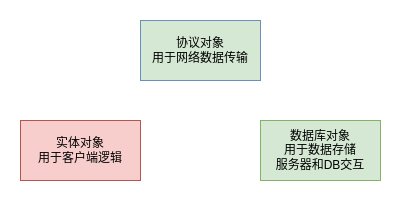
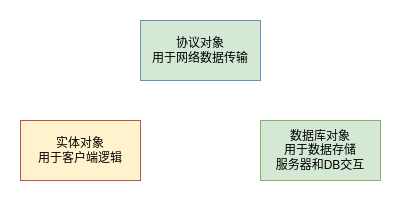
- <mxCell id="3" value="实体对象&lt;div&gt;用于客户端逻辑&lt;/div&gt;" style="rounded=0;whiteSpace=wrap;html=1;fillColor=#f8cecc;strokeColor=#b85450;" vertex="1" parent="1"><mxGeometry x="20" y="120" width="120" height="60" as="geometry" /></mxCell>
+ <mxCell id="3" value="实体对象&lt;div&gt;用于客户端逻辑&lt;/div&gt;" style="rounded=0;whiteSpace=wrap;html=1;fillColor=#fff2cc;strokeColor=#b85450;" vertex="1" parent="1"><mxGeometry x="20" y="120" width="120" height="60" as="geometry" /></mxCell>
